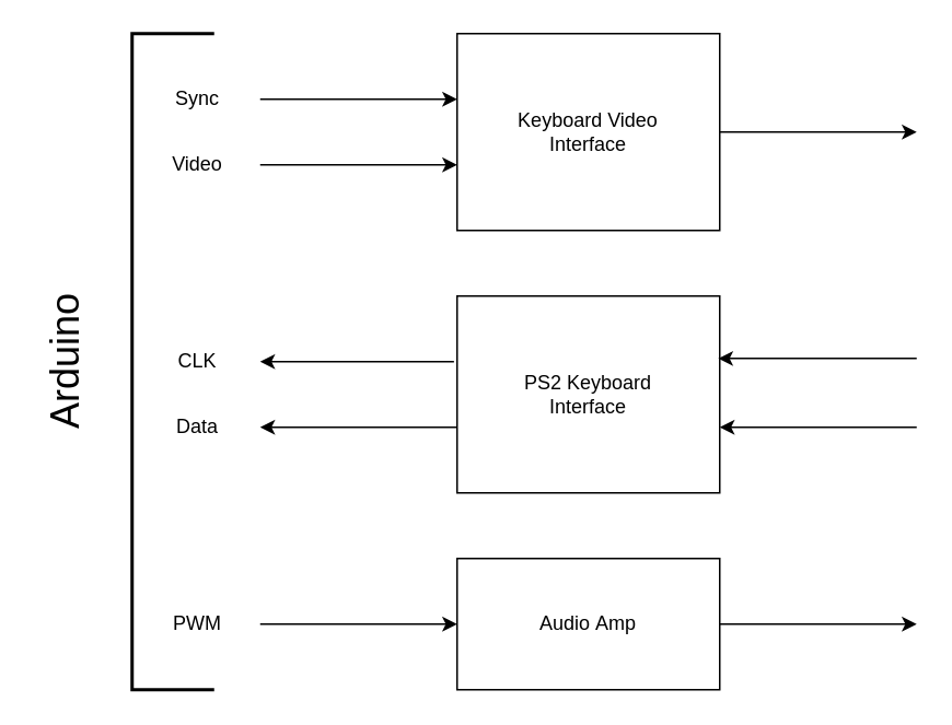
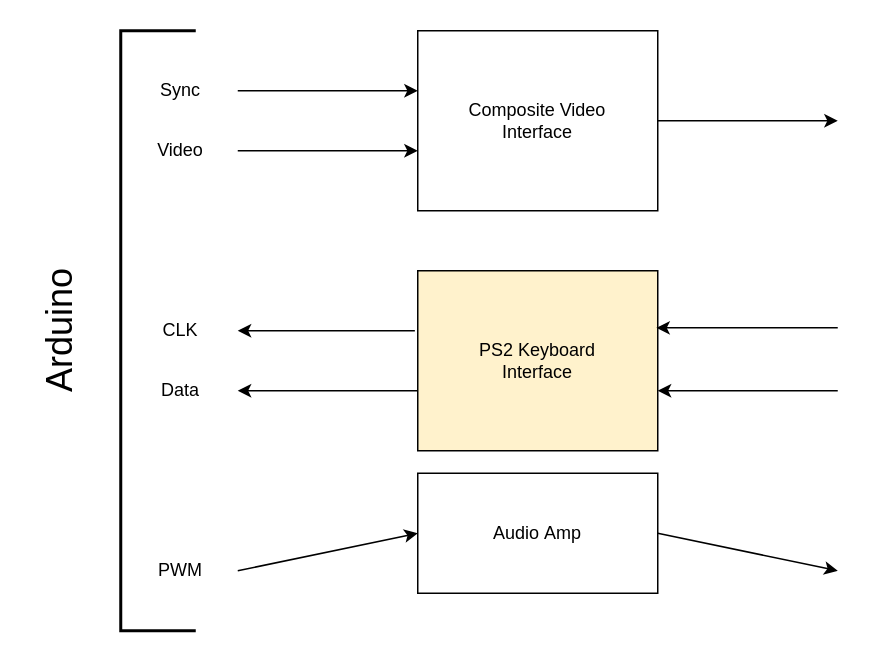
- <mxCell id="2" value="Keyboard Video &lt;br&gt;Interface" style="rounded=0;whiteSpace=wrap;html=1;" vertex="1" parent="1"><mxGeometry x="278" y="20" width="160" height="120" as="geometry" /></mxCell>
+ <mxCell id="2" value="Composite Video &lt;br&gt;Interface" style="rounded=0;whiteSpace=wrap;html=1;" vertex="1" parent="1"><mxGeometry x="278" y="20" width="160" height="120" as="geometry" /></mxCell>
- <mxCell id="3" value="PS2 Keyboard&lt;br&gt;Interface" style="rounded=0;whiteSpace=wrap;html=1;" vertex="1" parent="1"><mxGeometry x="278" y="180" width="160" height="120" as="geometry" /></mxCell>
+ <mxCell id="3" value="PS2 Keyboard&lt;br&gt;Interface" style="rounded=0;whiteSpace=wrap;html=1;fillColor=#fff2cc;" vertex="1" parent="1"><mxGeometry x="278" y="180" width="160" height="120" as="geometry" /></mxCell>
- <mxCell id="4" value="Audio&amp;nbsp;Amp" style="rounded=0;whiteSpace=wrap;html=1;" vertex="1" parent="1"><mxGeometry x="278" y="340" width="160" height="80" as="geometry" /></mxCell>
+ <mxCell id="4" value="Audio&amp;nbsp;Amp" style="rounded=0;whiteSpace=wrap;html=1;" vertex="1" parent="1"><mxGeometry x="278" y="315" width="160" height="80" as="geometry" /></mxCell>
